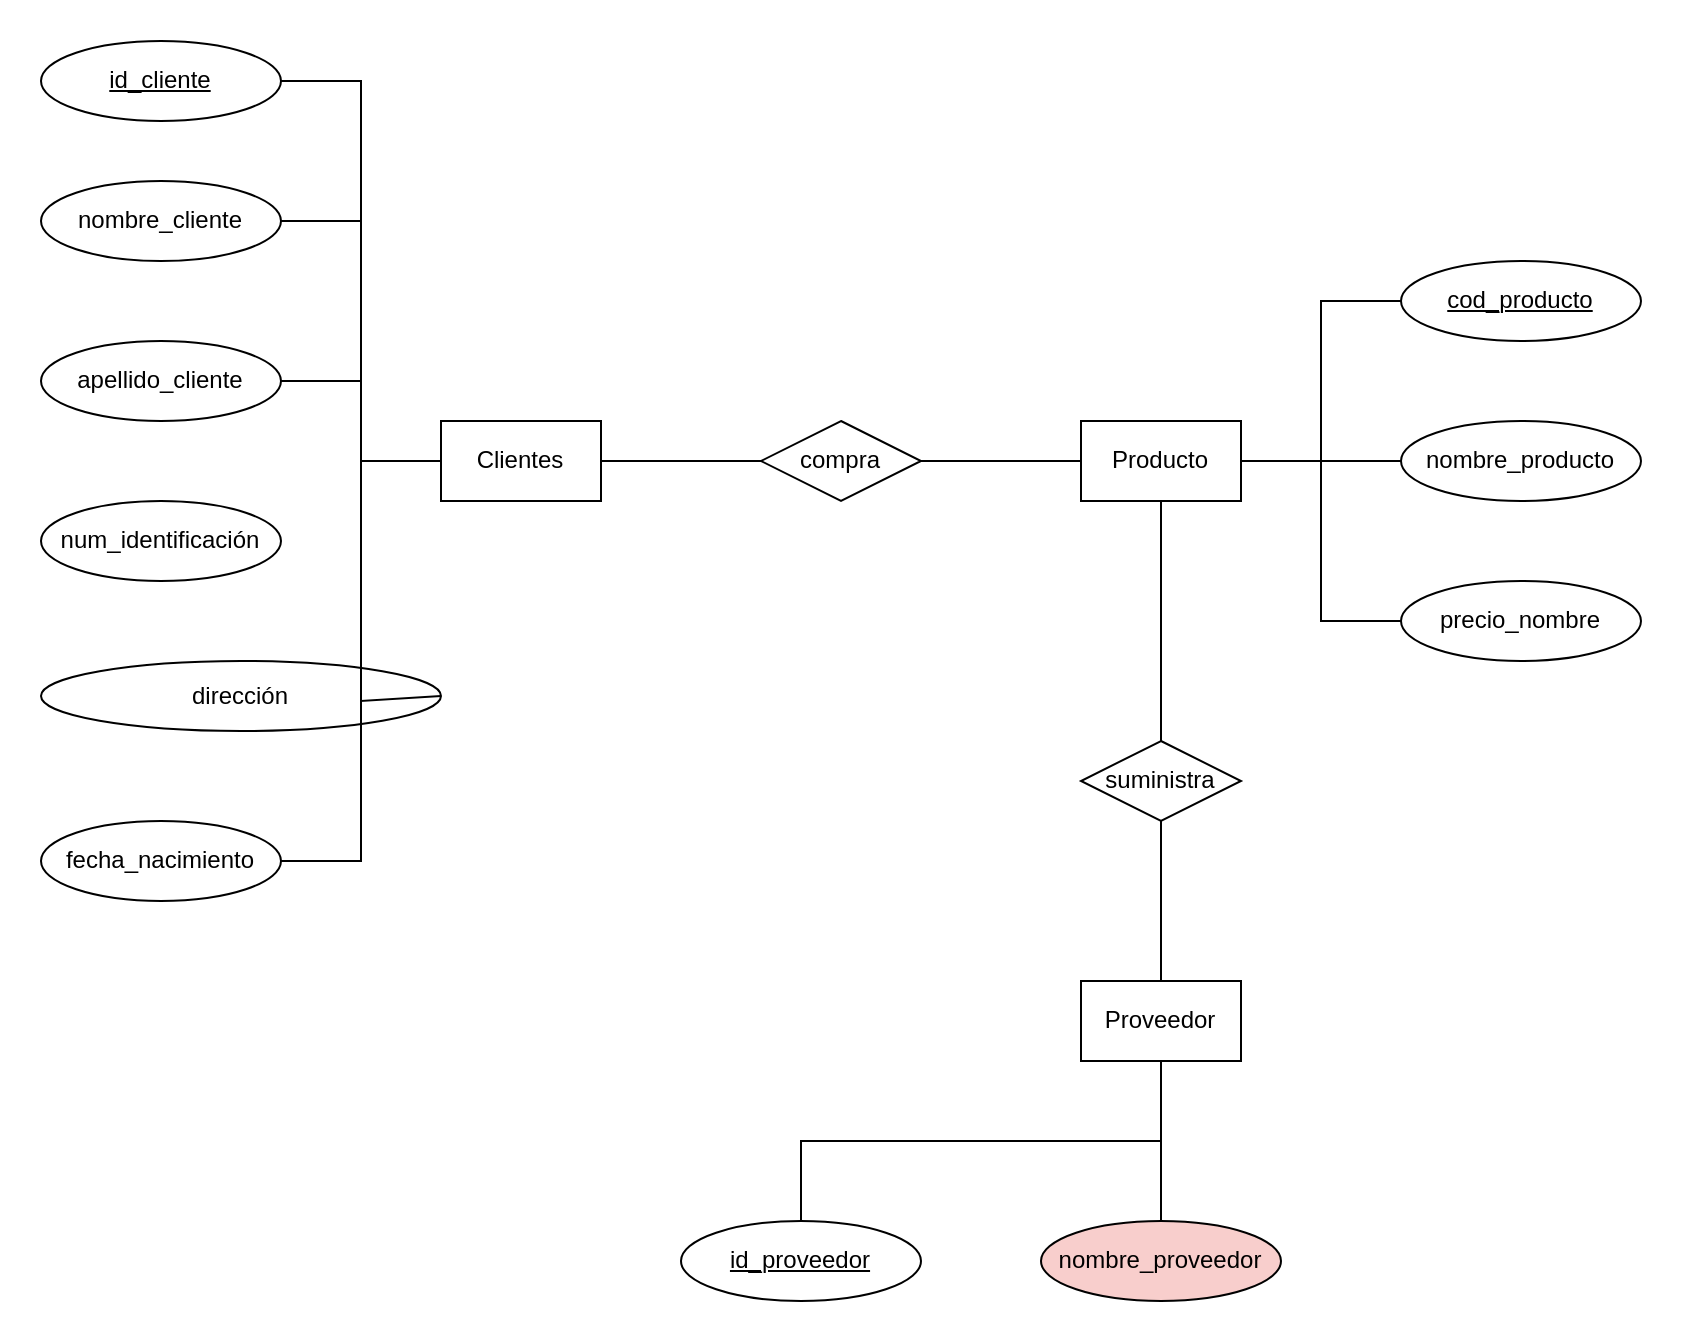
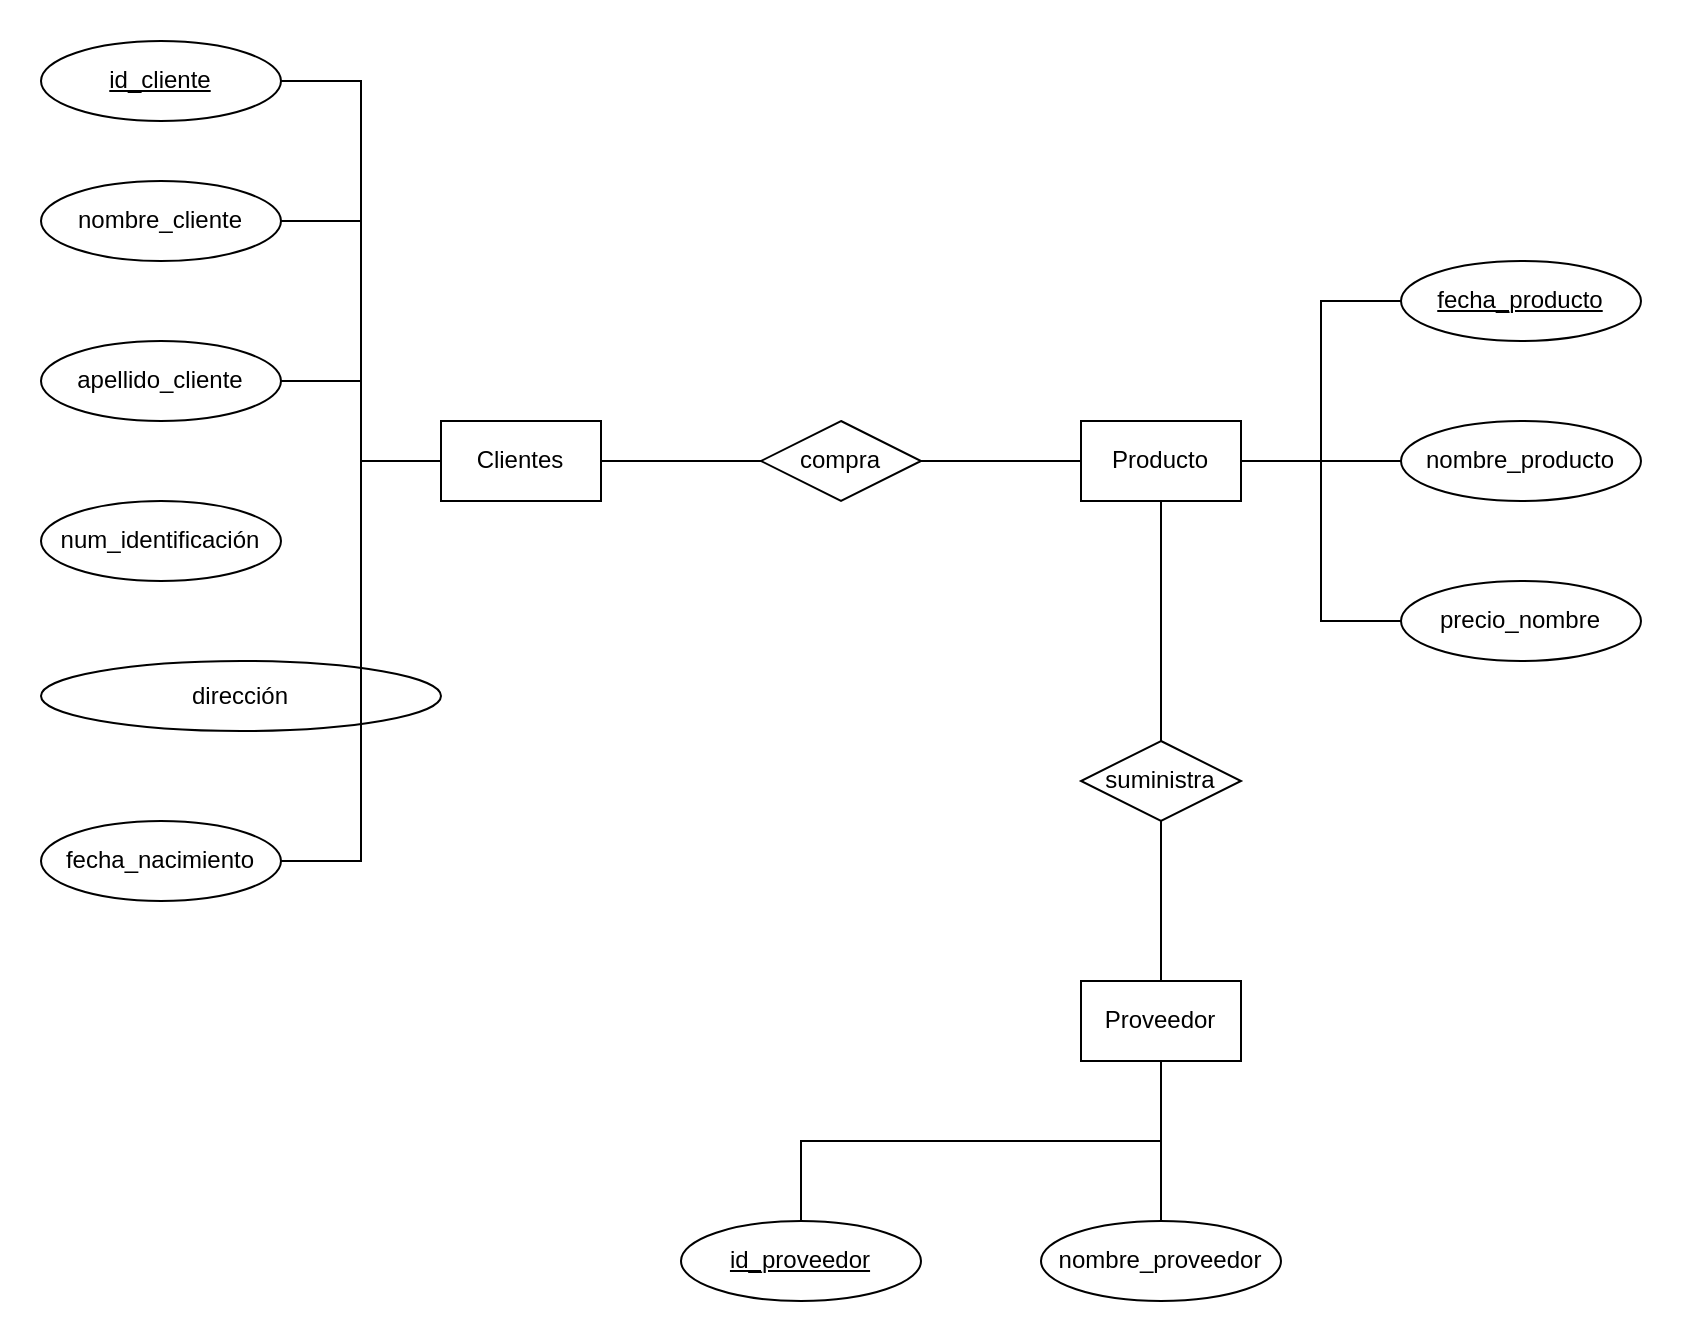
- <mxCell id="19" value="&lt;u&gt;cod_producto&lt;/u&gt;" style="ellipse;whiteSpace=wrap;html=1;" vertex="1" parent="1"><mxGeometry x="700" y="130" width="120" height="40" as="geometry" /></mxCell>
+ <mxCell id="19" value="&lt;u&gt;fecha_producto&lt;/u&gt;" style="ellipse;whiteSpace=wrap;html=1;" vertex="1" parent="1"><mxGeometry x="700" y="130" width="120" height="40" as="geometry" /></mxCell>
- <mxCell id="13" value="" style="endArrow=none;html=1;rounded=0;exitX=1;exitY=0.5;exitDx=0;exitDy=0;entryX=0;entryY=0.5;entryDx=0;entryDy=0;" edge="1" parent="1" source="7" target="2"><mxGeometry width="50" height="50" relative="1" as="geometry"><mxPoint x="490" y="380" as="sourcePoint" /><mxPoint x="540" y="330" as="targetPoint" /><Array as="points"><mxPoint x="180" y="350" /><mxPoint x="180" y="230" /></Array></mxGeometry></mxCell>
- <mxCell id="29" value="nombre_proveedor" style="ellipse;whiteSpace=wrap;html=1;fillColor=#f8cecc;" vertex="1" parent="1"><mxGeometry x="520" y="610" width="120" height="40" as="geometry" /></mxCell>
+ <mxCell id="29" value="nombre_proveedor" style="ellipse;whiteSpace=wrap;html=1;" vertex="1" parent="1"><mxGeometry x="520" y="610" width="120" height="40" as="geometry" /></mxCell>
